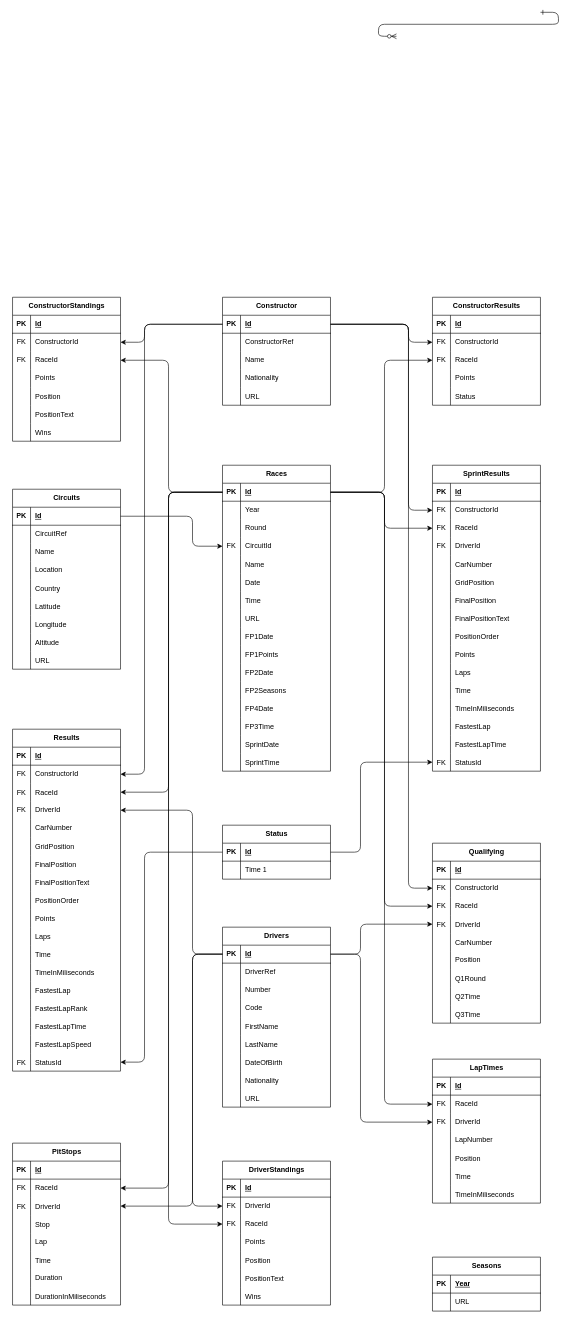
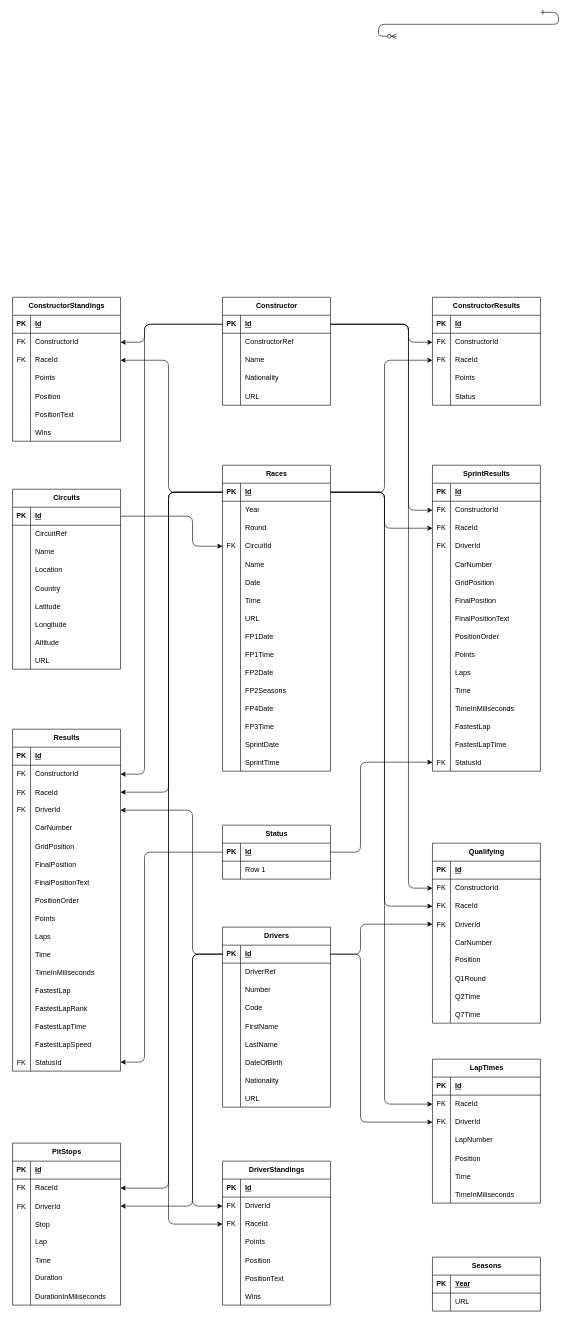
- <mxCell id="248" value="FP1Points" style="shape=partialRectangle;connectable=0;fillColor=none;top=0;left=0;bottom=0;right=0;align=left;spacingLeft=6;overflow=hidden;" vertex="1" parent="246"><mxGeometry x="30" width="150" height="30" as="geometry"><mxRectangle width="150" height="30" as="alternateBounds" /></mxGeometry></mxCell>
+ <mxCell id="248" value="FP1Time" style="shape=partialRectangle;connectable=0;fillColor=none;top=0;left=0;bottom=0;right=0;align=left;spacingLeft=6;overflow=hidden;" vertex="1" parent="246"><mxGeometry x="30" width="150" height="30" as="geometry"><mxRectangle width="150" height="30" as="alternateBounds" /></mxGeometry></mxCell>
- <mxCell id="384" value="Time 1" style="shape=partialRectangle;connectable=0;fillColor=none;top=0;left=0;bottom=0;right=0;align=left;spacingLeft=6;overflow=hidden;whiteSpace=wrap;html=1;" vertex="1" parent="382"><mxGeometry x="30" width="150" height="30" as="geometry"><mxRectangle width="150" height="30" as="alternateBounds" /></mxGeometry></mxCell>
+ <mxCell id="384" value="Row 1" style="shape=partialRectangle;connectable=0;fillColor=none;top=0;left=0;bottom=0;right=0;align=left;spacingLeft=6;overflow=hidden;whiteSpace=wrap;html=1;" vertex="1" parent="382"><mxGeometry x="30" width="150" height="30" as="geometry"><mxRectangle width="150" height="30" as="alternateBounds" /></mxGeometry></mxCell>
- <mxCell id="217" value="Q3Time" style="shape=partialRectangle;connectable=0;fillColor=none;top=0;left=0;bottom=0;right=0;align=left;spacingLeft=6;overflow=hidden;" vertex="1" parent="215"><mxGeometry x="30" width="150" height="30" as="geometry"><mxRectangle width="150" height="30" as="alternateBounds" /></mxGeometry></mxCell>
+ <mxCell id="217" value="Q7Time" style="shape=partialRectangle;connectable=0;fillColor=none;top=0;left=0;bottom=0;right=0;align=left;spacingLeft=6;overflow=hidden;" vertex="1" parent="215"><mxGeometry x="30" width="150" height="30" as="geometry"><mxRectangle width="150" height="30" as="alternateBounds" /></mxGeometry></mxCell>
